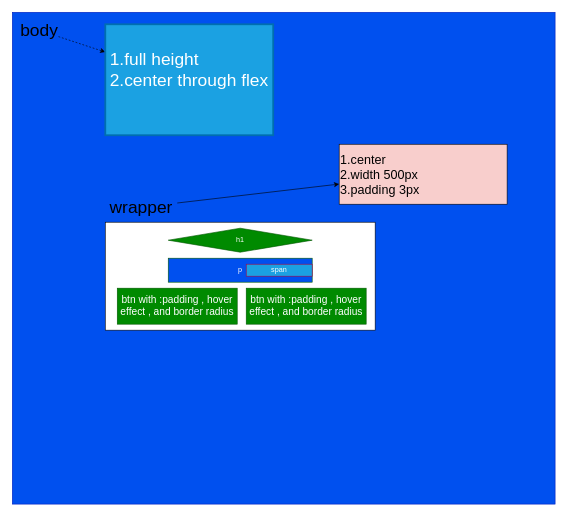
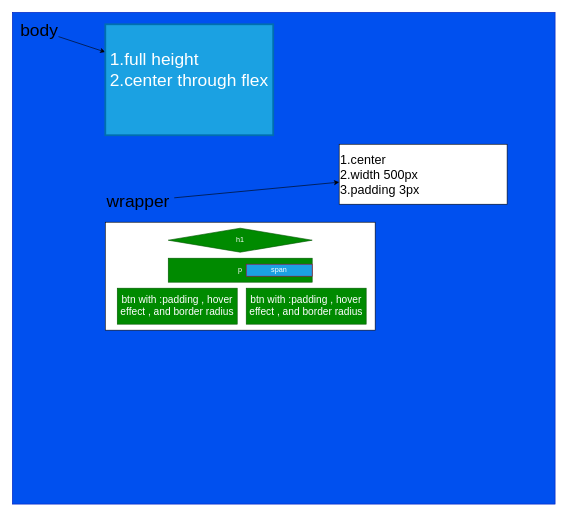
- <mxCell id="4" value="" style="edgeStyle=none;html=1;fontSize=21;dashed=1;" edge="1" parent="1" source="5" target="6"><mxGeometry relative="1" as="geometry" /></mxCell>
+ <mxCell id="4" value="" style="edgeStyle=none;html=1;fontSize=21;" edge="1" parent="1" source="5" target="6"><mxGeometry relative="1" as="geometry" /></mxCell>
- <mxCell id="9" value="&lt;font style=&quot;font-size: 21px;&quot;&gt;1.center&lt;br&gt;2.width 500px&amp;nbsp;&lt;br&gt;3.padding 3px&lt;/font&gt;" style="whiteSpace=wrap;html=1;align=left;fillColor=#f8cecc;" vertex="1" parent="1"><mxGeometry x="565" y="240" width="280" height="100" as="geometry" /></mxCell>
+ <mxCell id="9" value="&lt;font style=&quot;font-size: 21px;&quot;&gt;1.center&lt;br&gt;2.width 500px&amp;nbsp;&lt;br&gt;3.padding 3px&lt;/font&gt;" style="whiteSpace=wrap;html=1;align=left;" vertex="1" parent="1"><mxGeometry x="565" y="240" width="280" height="100" as="geometry" /></mxCell>
- <mxCell id="8" value="wrapper" style="text;strokeColor=none;align=center;fillColor=none;html=1;verticalAlign=middle;whiteSpace=wrap;rounded=0;strokeWidth=3;fontSize=29;" vertex="1" parent="1"><mxGeometry x="175" y="330" width="120" height="30" as="geometry" /></mxCell>
+ <mxCell id="8" value="wrapper" style="text;strokeColor=none;align=center;fillColor=none;html=1;verticalAlign=middle;whiteSpace=wrap;rounded=0;strokeWidth=3;fontSize=29;" vertex="1" parent="1"><mxGeometry x="170" y="320" width="120" height="30" as="geometry" /></mxCell>
- <mxCell id="13" value="p" style="whiteSpace=wrap;html=1;fillColor=#0050ef;fontColor=#ffffff;strokeColor=#005700;" vertex="1" parent="1"><mxGeometry x="280" width="240" height="40" as="geometry" y="430" /></mxCell>
+ <mxCell id="13" value="p" style="whiteSpace=wrap;html=1;fillColor=#008a00;fontColor=#ffffff;strokeColor=#005700;" vertex="1" parent="1"><mxGeometry x="280" width="240" height="40" as="geometry" y="430" /></mxCell>
